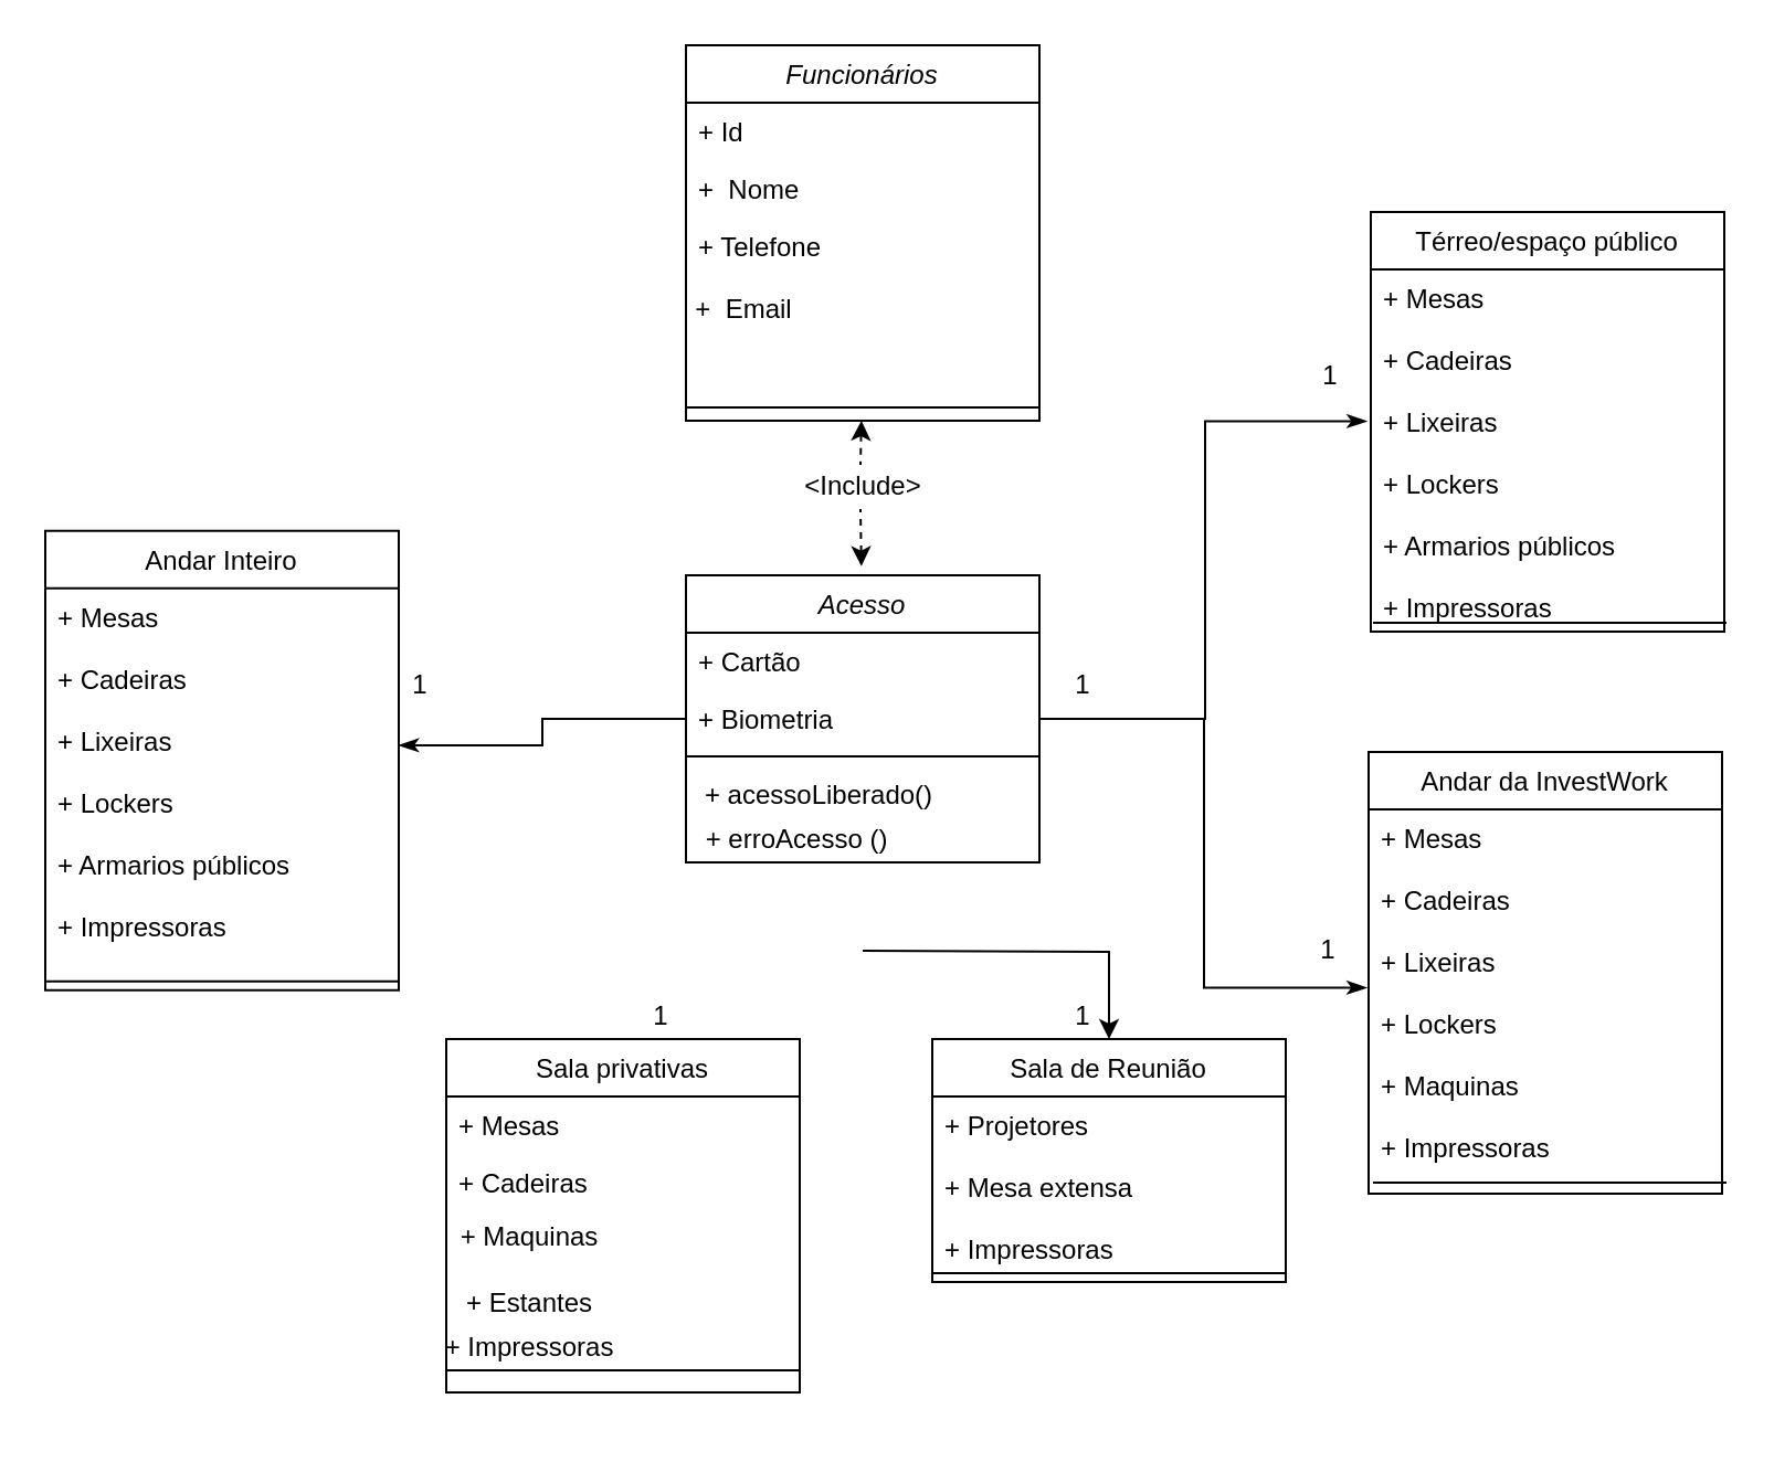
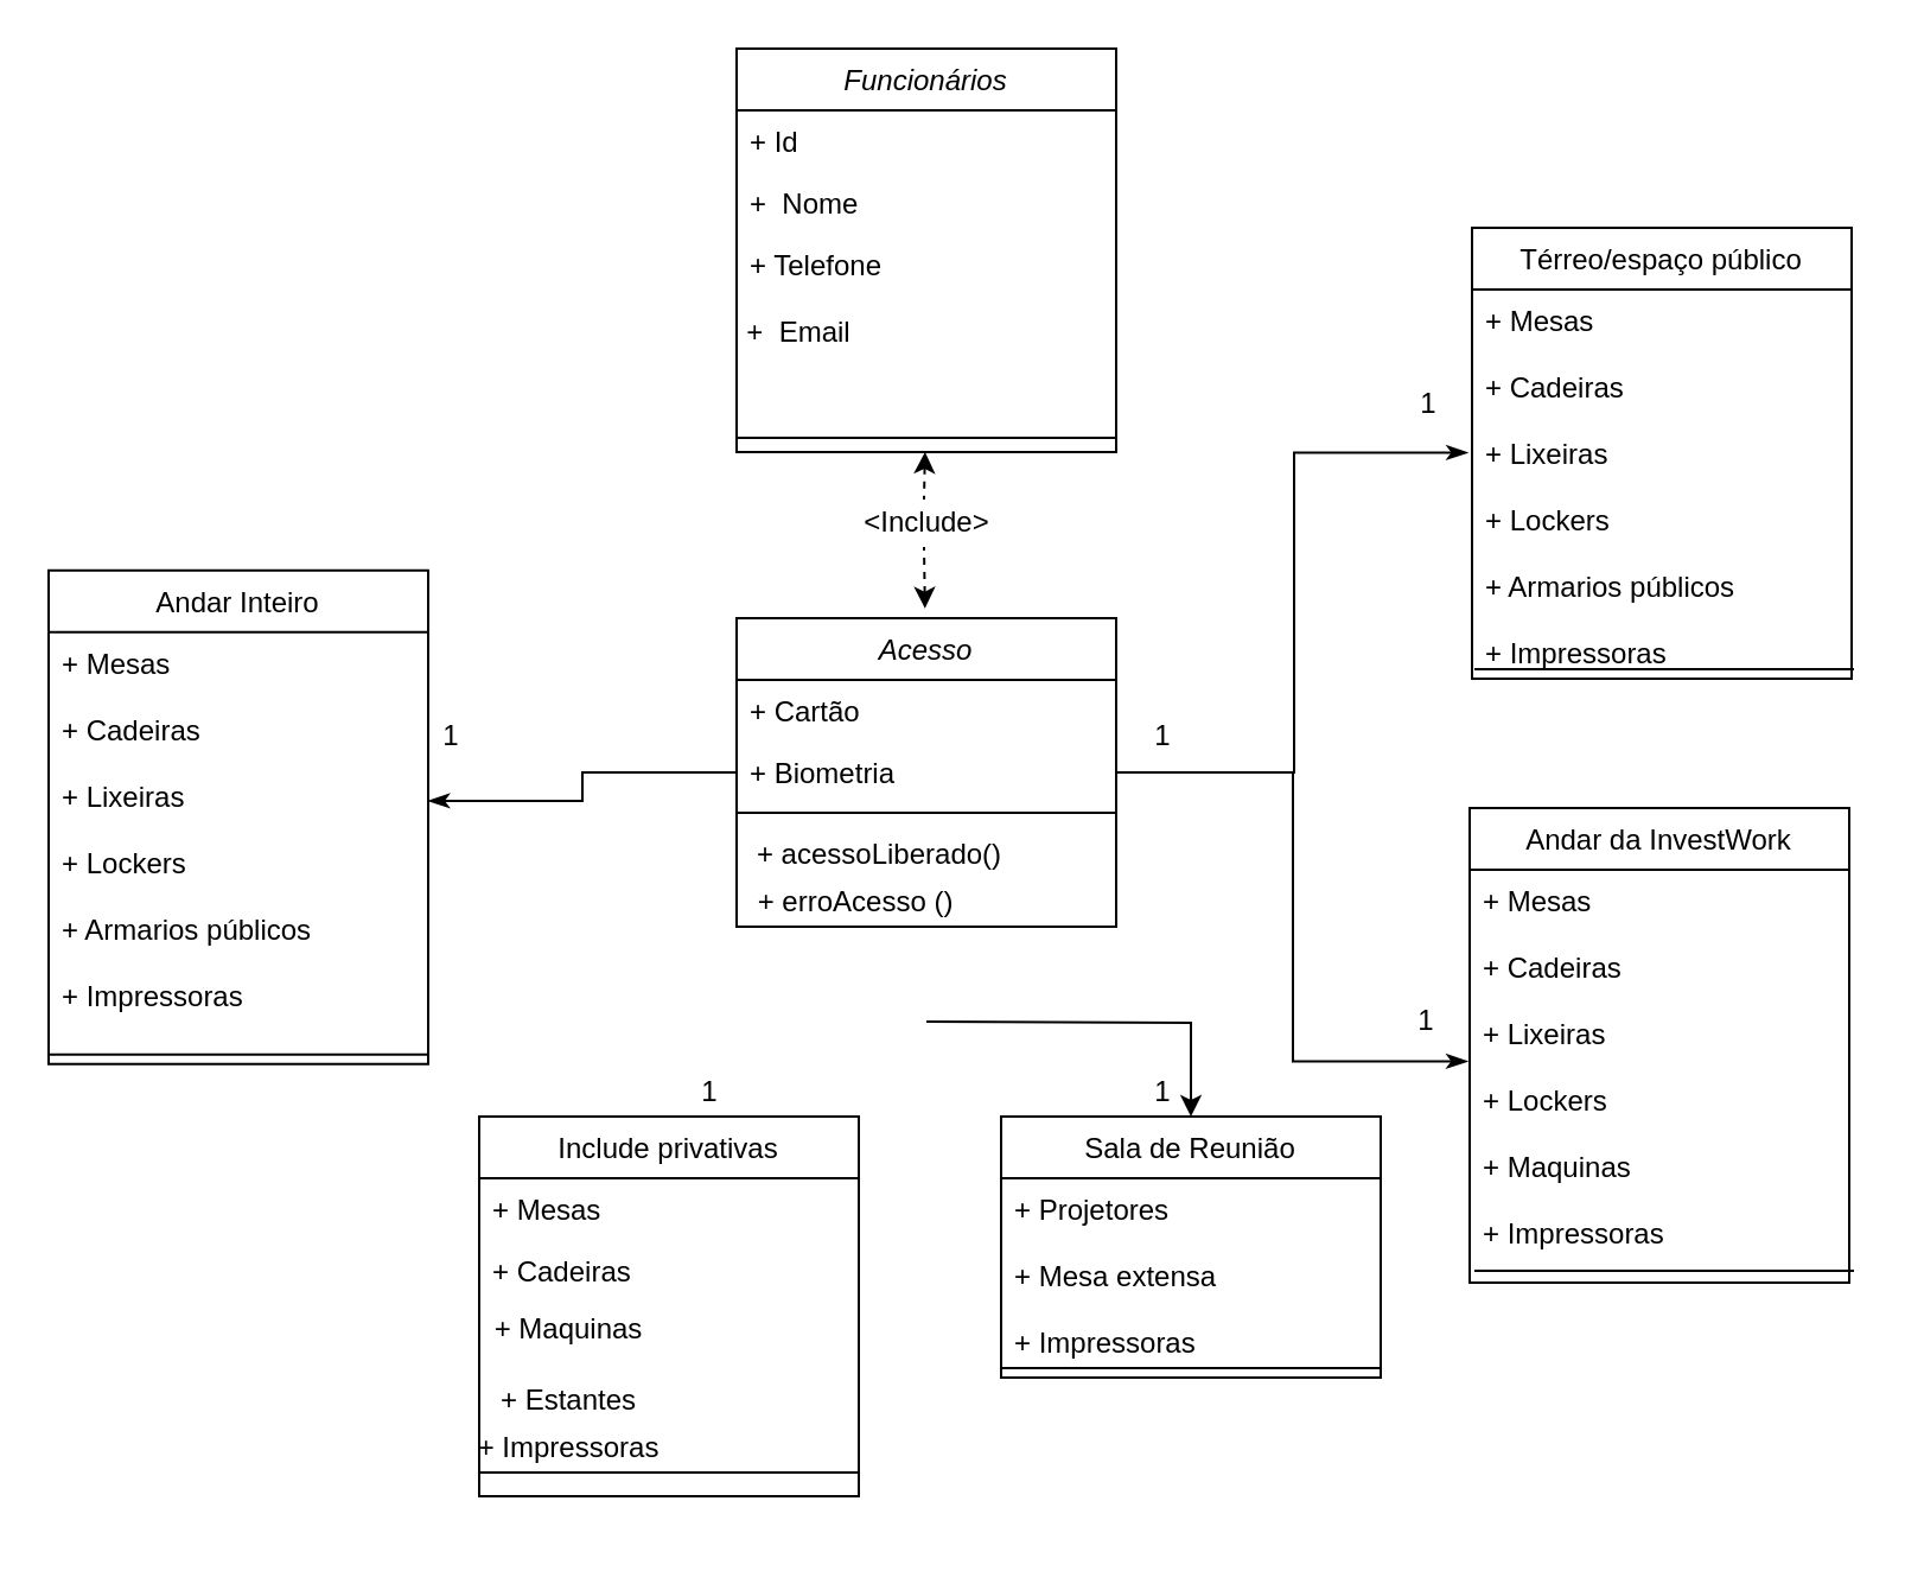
- <mxCell id="6" value="Sala privativas" style="swimlane;fontStyle=0;align=center;verticalAlign=top;childLayout=stackLayout;horizontal=1;startSize=26;horizontalStack=0;resizeParent=1;resizeLast=0;collapsible=1;marginBottom=0;rounded=0;shadow=0;strokeWidth=1;" parent="1" vertex="1"><mxGeometry x="201.5" y="470" width="160" height="160" as="geometry"><mxRectangle x="130" y="380" width="160" height="26" as="alternateBounds" /></mxGeometry></mxCell>
+ <mxCell id="6" value="Include privativas" style="swimlane;fontStyle=0;align=center;verticalAlign=top;childLayout=stackLayout;horizontal=1;startSize=26;horizontalStack=0;resizeParent=1;resizeLast=0;collapsible=1;marginBottom=0;rounded=0;shadow=0;strokeWidth=1;" parent="1" vertex="1"><mxGeometry x="201.5" y="470" width="160" height="160" as="geometry"><mxRectangle x="130" y="380" width="160" height="26" as="alternateBounds" /></mxGeometry></mxCell>
